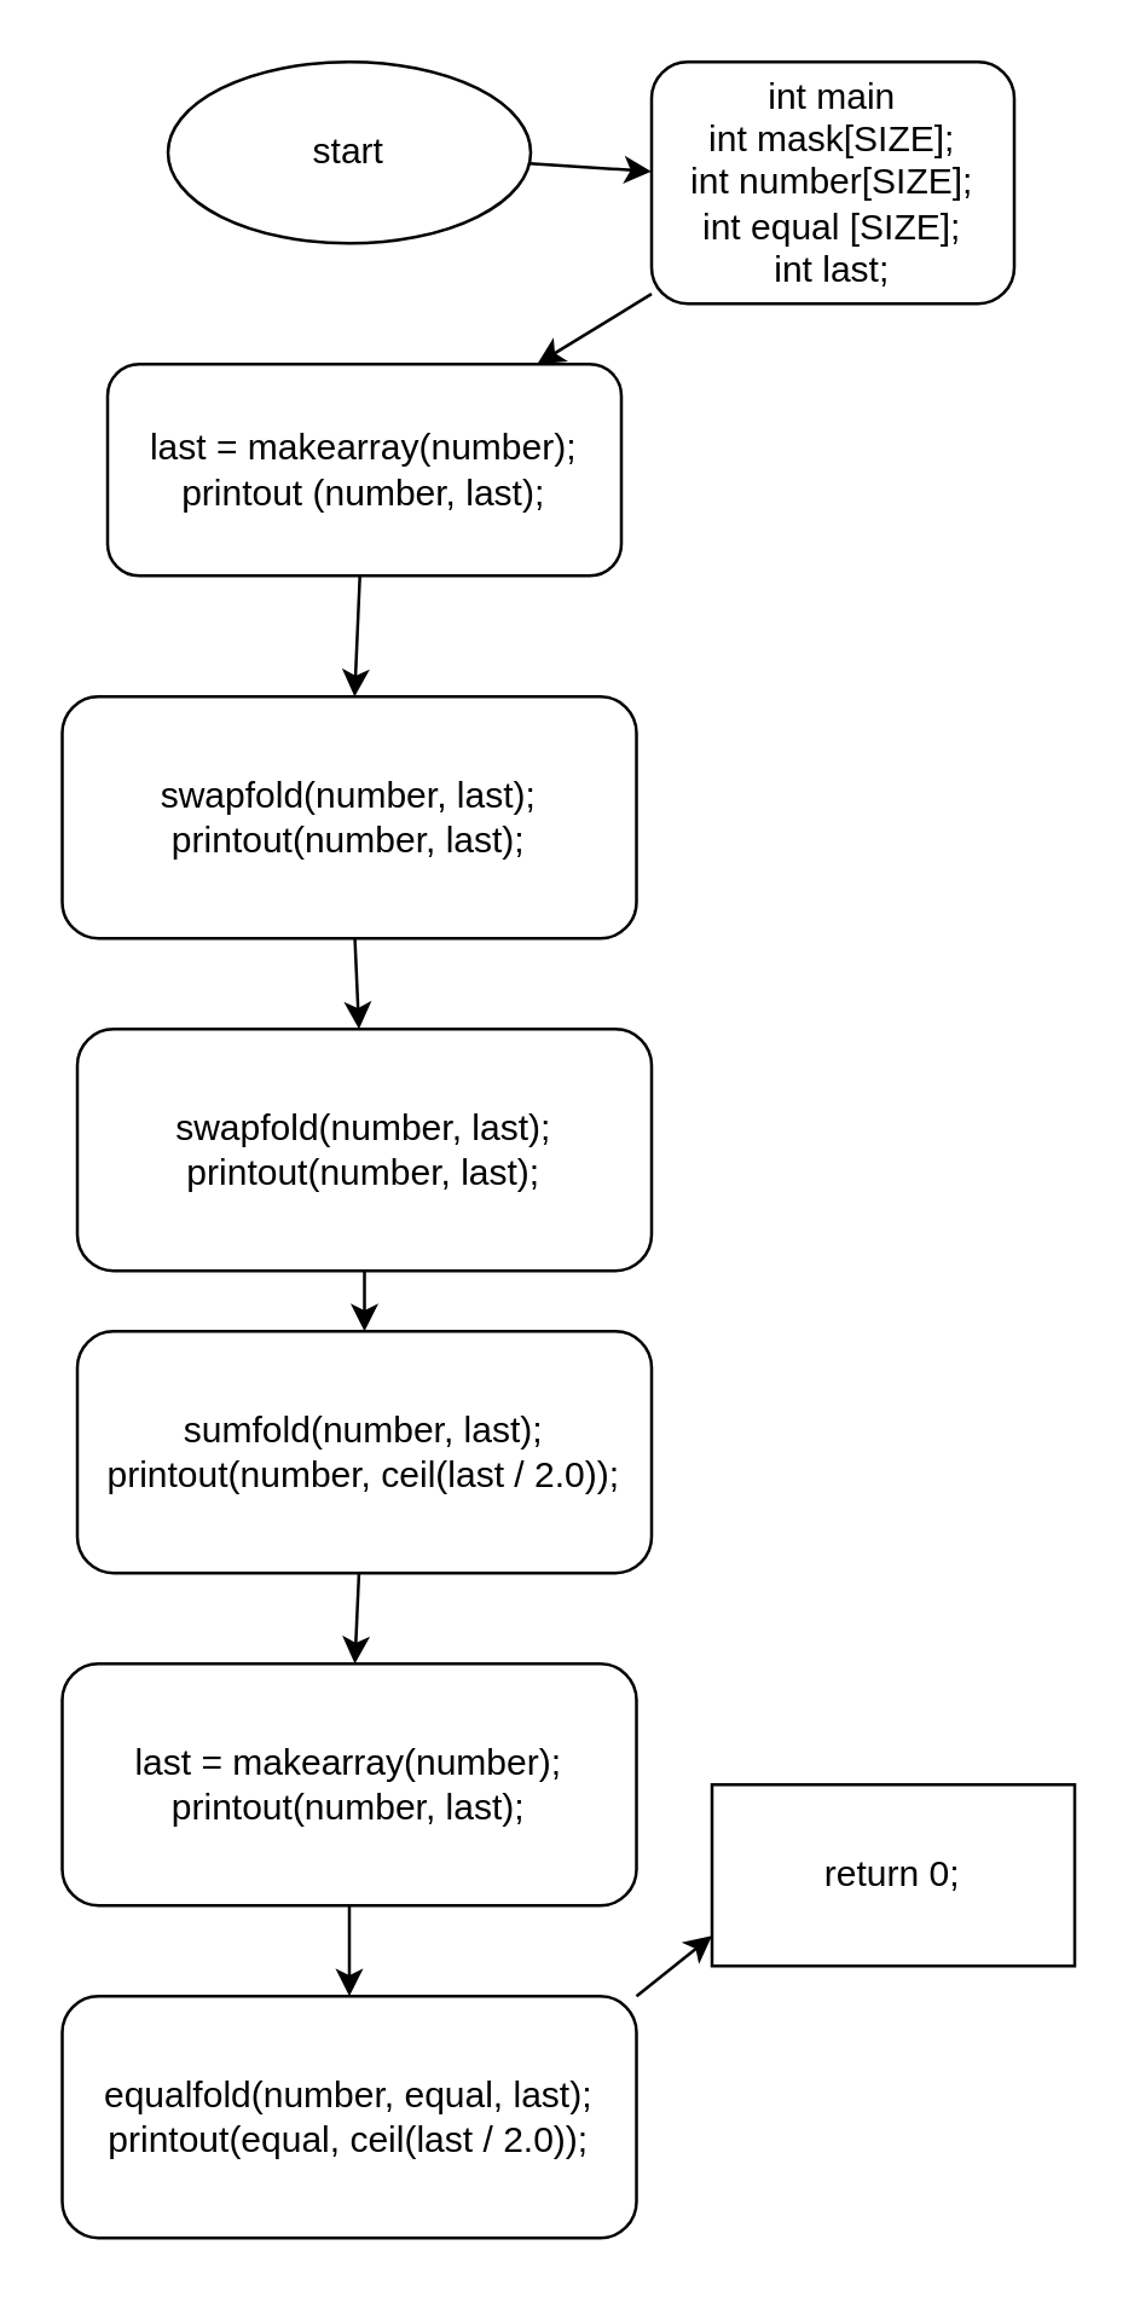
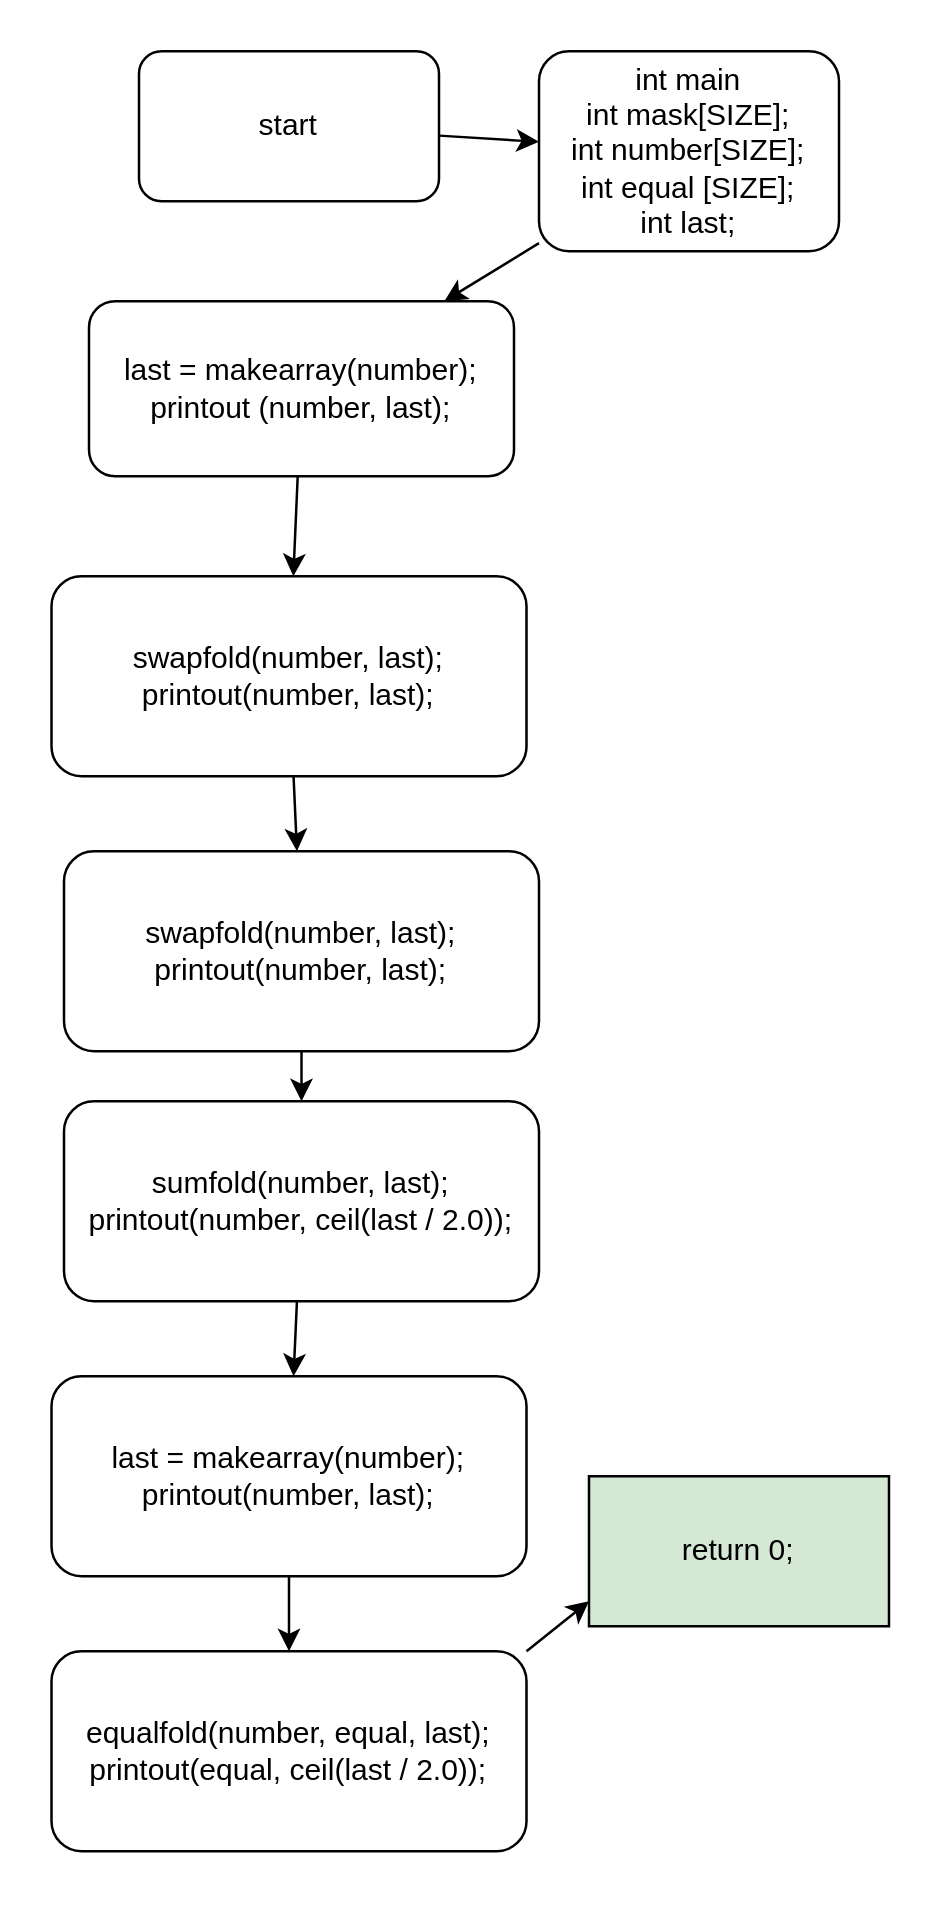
- <mxCell id="3" value="start" style="ellipse;whiteSpace=wrap;html=1;" vertex="1" parent="1"><mxGeometry x="55" y="20" width="120" height="60" as="geometry" /></mxCell>
+ <mxCell id="3" value="start" style="rounded=1;whiteSpace=wrap;html=1;" vertex="1" parent="1"><mxGeometry x="55" y="20" width="120" height="60" as="geometry" /></mxCell>
- <mxCell id="18" value="return 0;" style="whiteSpace=wrap;html=1;" vertex="1" parent="1"><mxGeometry x="235" y="590" width="120" height="60" as="geometry" /></mxCell>
+ <mxCell id="18" value="return 0;" style="whiteSpace=wrap;html=1;fillColor=#d5e8d4;" vertex="1" parent="1"><mxGeometry x="235" y="590" width="120" height="60" as="geometry" /></mxCell>
